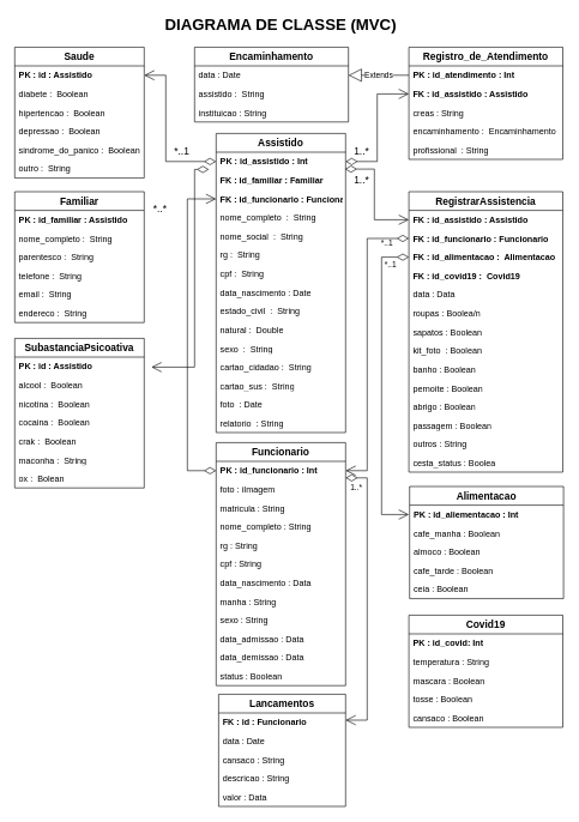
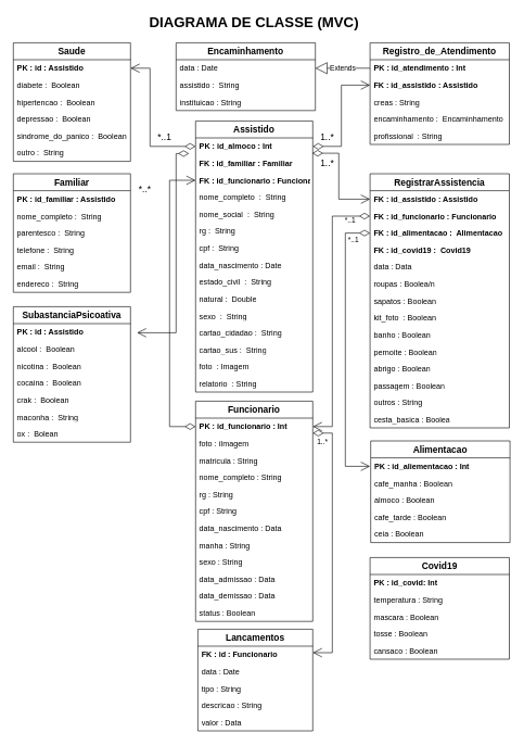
- <mxCell id="3" value="PK : id_assistido : Int" style="text;strokeColor=none;fillColor=none;align=left;verticalAlign=top;spacingLeft=4;spacingRight=4;overflow=hidden;rotatable=0;points=[[0,0.5],[1,0.5]];portConstraint=eastwest;fontStyle=1" parent="2" vertex="1"><mxGeometry y="26" width="180" height="26" as="geometry" /></mxCell>
+ <mxCell id="3" value="PK : id_almoco : Int" style="text;strokeColor=none;fillColor=none;align=left;verticalAlign=top;spacingLeft=4;spacingRight=4;overflow=hidden;rotatable=0;points=[[0,0.5],[1,0.5]];portConstraint=eastwest;fontStyle=1" parent="2" vertex="1"><mxGeometry y="26" width="180" height="26" as="geometry" /></mxCell>
- <mxCell id="19" value="foto  : Date" style="text;strokeColor=none;fillColor=none;align=left;verticalAlign=top;spacingLeft=4;spacingRight=4;overflow=hidden;rotatable=0;points=[[0,0.5],[1,0.5]];portConstraint=eastwest;whiteSpace=wrap;" parent="2" vertex="1"><mxGeometry y="364" width="180" height="26" as="geometry" /></mxCell>
+ <mxCell id="19" value="foto  : Imagem" style="text;strokeColor=none;fillColor=none;align=left;verticalAlign=top;spacingLeft=4;spacingRight=4;overflow=hidden;rotatable=0;points=[[0,0.5],[1,0.5]];portConstraint=eastwest;whiteSpace=wrap;" parent="2" vertex="1"><mxGeometry y="364" width="180" height="26" as="geometry" /></mxCell>
- <mxCell id="55" value="cesta_status : Boolea" style="text;strokeColor=none;fillColor=none;align=left;verticalAlign=top;spacingLeft=4;spacingRight=4;overflow=hidden;rotatable=0;points=[[0,0.5],[1,0.5]];portConstraint=eastwest;whiteSpace=wrap;" vertex="1" parent="41"><mxGeometry y="364" width="214" height="26" as="geometry" /></mxCell>
+ <mxCell id="55" value="cesta_basica : Boolea" style="text;strokeColor=none;fillColor=none;align=left;verticalAlign=top;spacingLeft=4;spacingRight=4;overflow=hidden;rotatable=0;points=[[0,0.5],[1,0.5]];portConstraint=eastwest;whiteSpace=wrap;" vertex="1" parent="41"><mxGeometry y="364" width="214" height="26" as="geometry" /></mxCell>
- <mxCell id="85" value="cansaco : String" style="text;strokeColor=none;fillColor=none;align=left;verticalAlign=top;spacingLeft=4;spacingRight=4;overflow=hidden;rotatable=0;points=[[0,0.5],[1,0.5]];portConstraint=eastwest;fontStyle=0" parent="82" vertex="1"><mxGeometry y="78" width="176.5" height="26" as="geometry" /></mxCell>
+ <mxCell id="85" value="tipo : String" style="text;strokeColor=none;fillColor=none;align=left;verticalAlign=top;spacingLeft=4;spacingRight=4;overflow=hidden;rotatable=0;points=[[0,0.5],[1,0.5]];portConstraint=eastwest;fontStyle=0" parent="82" vertex="1"><mxGeometry y="78" width="176.5" height="26" as="geometry" /></mxCell>
